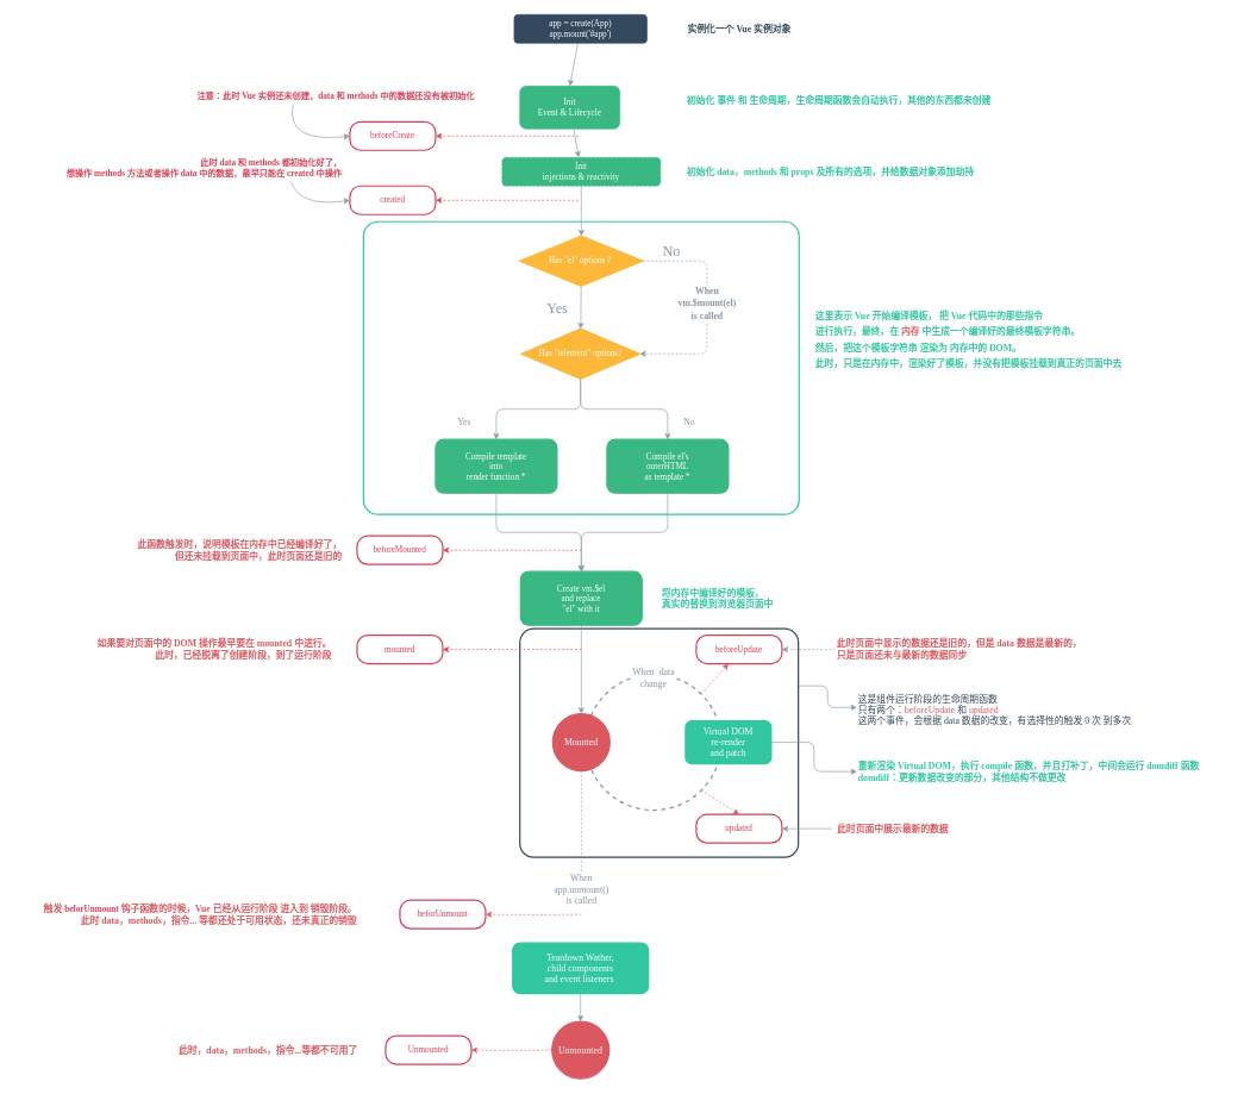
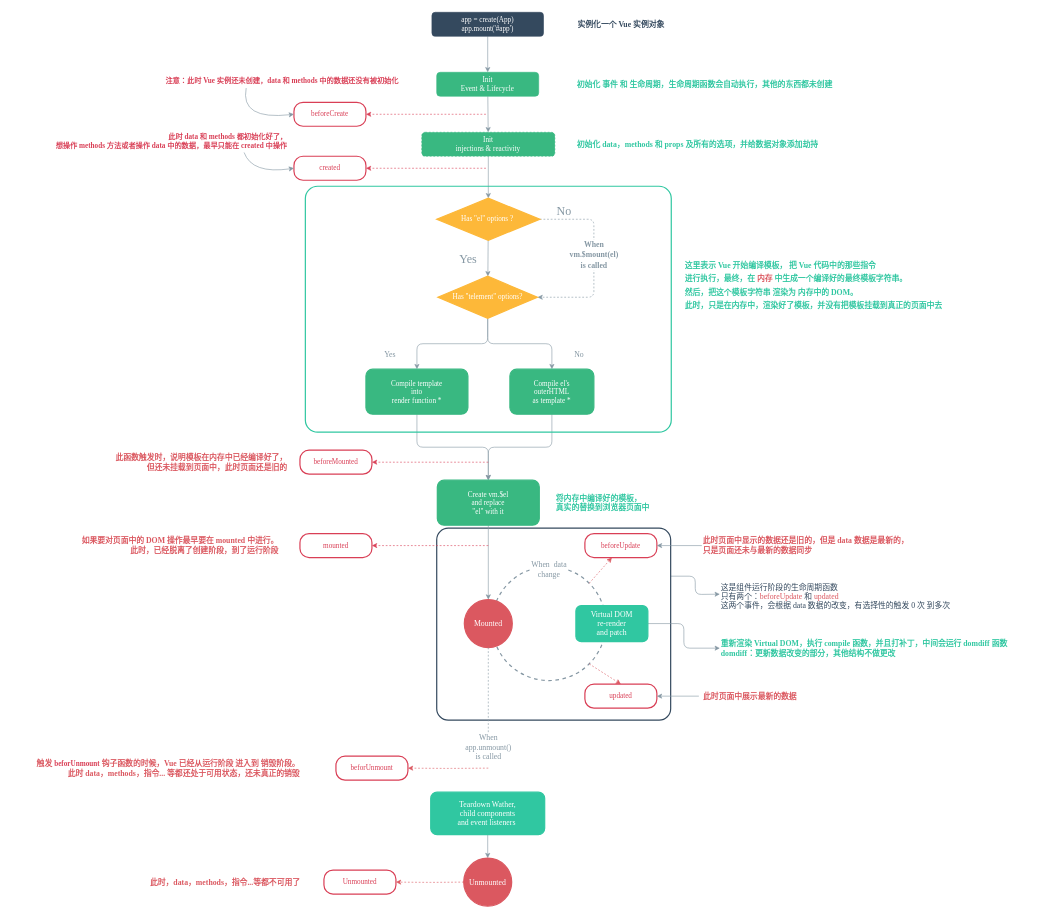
- <mxCell id="8" value="Init&lt;br&gt;Event &amp;amp; Lifecycle" style="rounded=1;whiteSpace=wrap;html=1;fillColor=#39b881;strokeColor=#39b881;fontColor=#FFFFFF;fontFamily=FiraCode Nerd Font;" parent="1" vertex="1"><mxGeometry x="727" y="120" width="140" height="60" as="geometry" /></mxCell>
+ <mxCell id="8" value="Init&lt;br&gt;Event &amp;amp; Lifecycle" style="rounded=1;whiteSpace=wrap;html=1;fillColor=#39b881;strokeColor=#39b881;fontColor=#FFFFFF;fontFamily=FiraCode Nerd Font;" parent="1" vertex="1"><mxGeometry x="727" y="120" width="170" height="40" as="geometry" /></mxCell>
- <mxCell id="34" value="Compile el's&lt;br&gt;outerHTML&lt;br&gt;as template *" style="rounded=1;whiteSpace=wrap;html=1;labelBackgroundColor=none;fontFamily=FiraCode Nerd Font;fontSize=12;fontColor=#FFFFFF;strokeColor=#39b881;strokeWidth=2;fillColor=#39b881;" parent="1" vertex="1"><mxGeometry x="849" y="615" width="170" height="75" as="geometry" /></mxCell>
+ <mxCell id="34" value="Compile el's&lt;br&gt;outerHTML&lt;br&gt;as template *" style="rounded=1;whiteSpace=wrap;html=1;labelBackgroundColor=none;fontFamily=FiraCode Nerd Font;fontSize=12;fontColor=#FFFFFF;strokeColor=#39b881;strokeWidth=2;fillColor=#39b881;" parent="1" vertex="1"><mxGeometry x="849" y="615" width="140" height="75" as="geometry" /></mxCell>
- <mxCell id="65" style="edgeStyle=orthogonalEdgeStyle;html=1;entryX=1;entryY=0.5;entryDx=0;entryDy=0;fontFamily=微软雅黑;fontSize=13;fontColor=#DB5860;strokeColor=#8597A3;dashed=1;" parent="1" source="66" target="48" edge="1"><mxGeometry relative="1" as="geometry" /></mxCell>
+ <mxCell id="65" style="edgeStyle=orthogonalEdgeStyle;html=1;entryX=1;entryY=0.5;entryDx=0;entryDy=0;fontFamily=微软雅黑;fontSize=13;fontColor=#DB5860;strokeColor=#8597A3;" parent="1" source="66" target="48" edge="1"><mxGeometry relative="1" as="geometry" /></mxCell>
